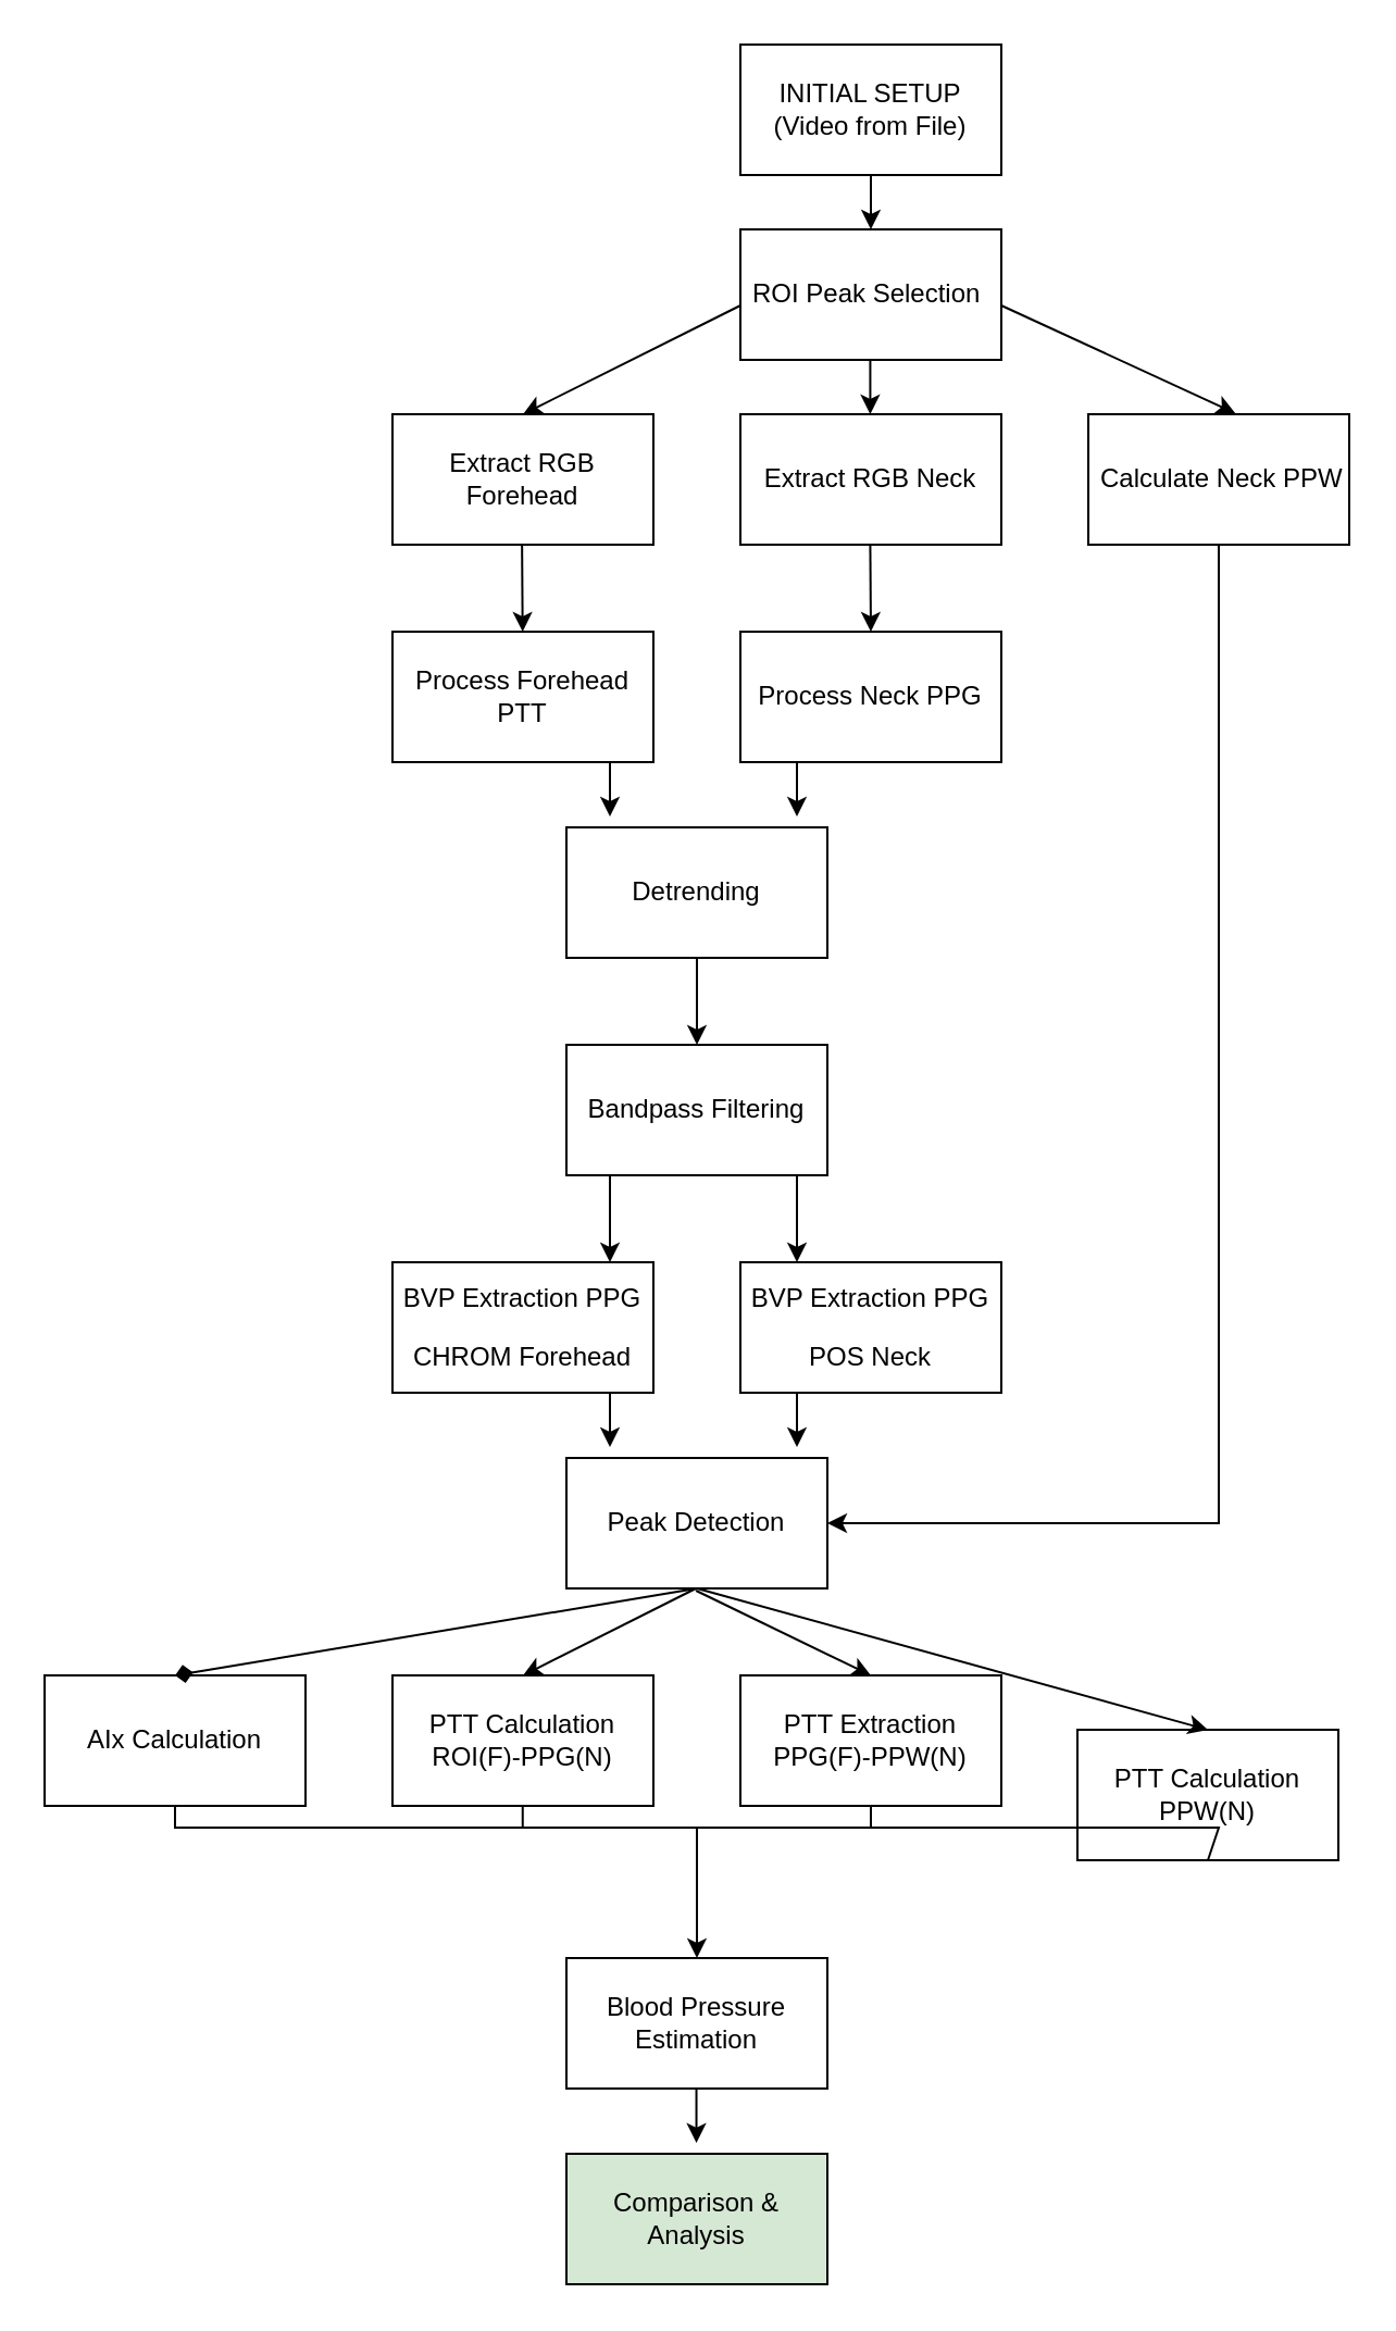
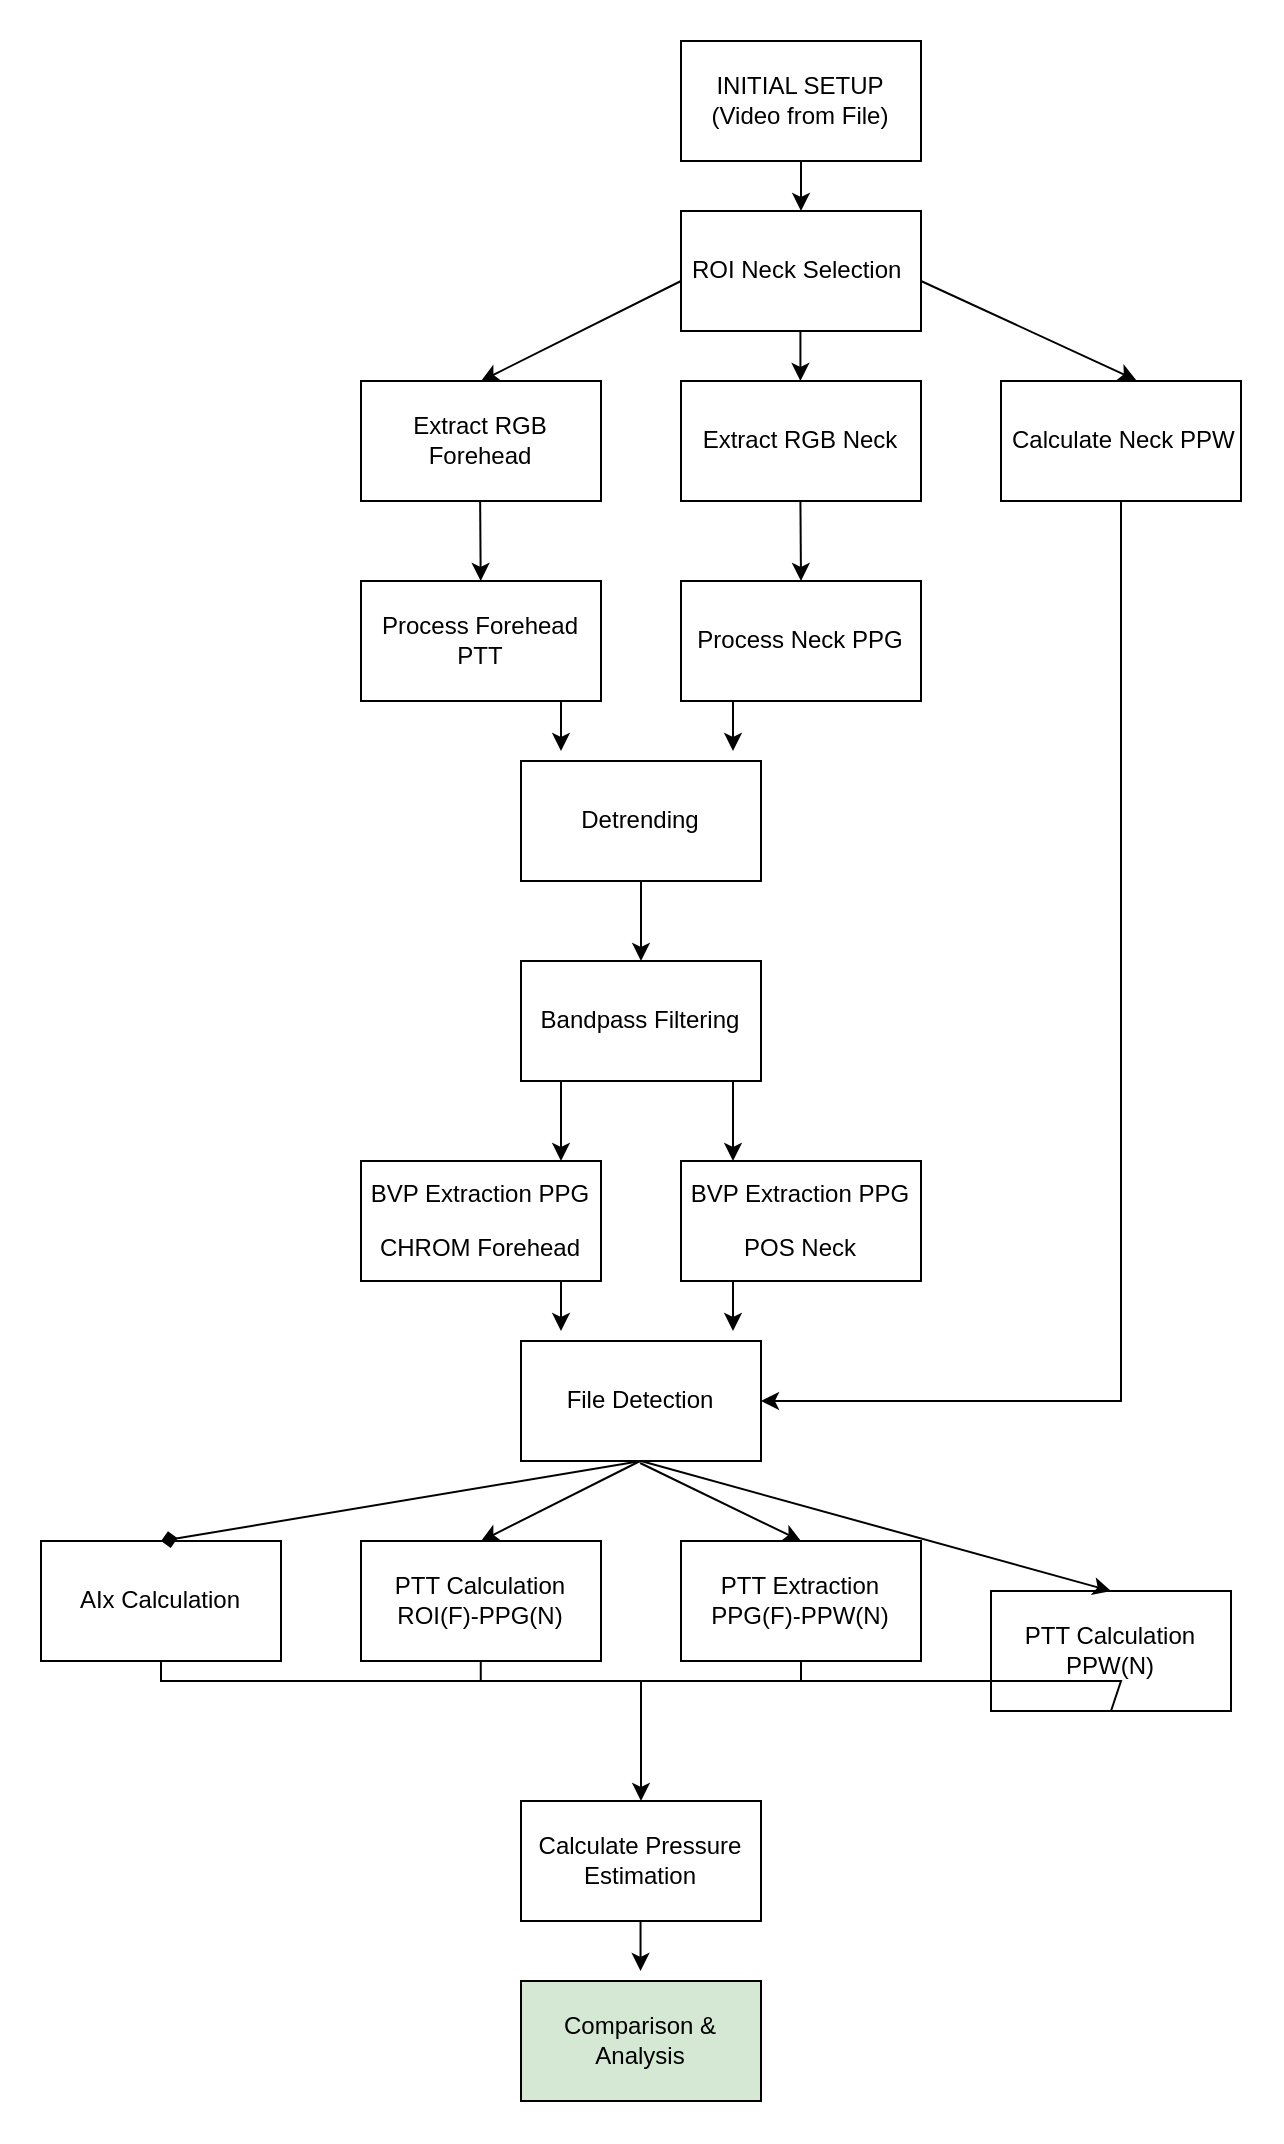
- <mxCell id="3" value="ROI Peak&amp;nbsp;&lt;span style=&quot;background-color: transparent; color: light-dark(rgb(0, 0, 0), rgb(255, 255, 255));&quot;&gt;Selection&amp;nbsp;&lt;/span&gt;" style="rounded=0;whiteSpace=wrap;html=1;" vertex="1" parent="1"><mxGeometry x="340" y="105" width="120" height="60" as="geometry" /></mxCell>
+ <mxCell id="3" value="ROI Neck&amp;nbsp;&lt;span style=&quot;background-color: transparent; color: light-dark(rgb(0, 0, 0), rgb(255, 255, 255));&quot;&gt;Selection&amp;nbsp;&lt;/span&gt;" style="rounded=0;whiteSpace=wrap;html=1;" vertex="1" parent="1"><mxGeometry x="340" y="105" width="120" height="60" as="geometry" /></mxCell>
- <mxCell id="11" value="Peak Detection" style="rounded=0;whiteSpace=wrap;html=1;" vertex="1" parent="1"><mxGeometry x="260" y="670" width="120" height="60" as="geometry" /></mxCell>
+ <mxCell id="11" value="File Detection" style="rounded=0;whiteSpace=wrap;html=1;" vertex="1" parent="1"><mxGeometry x="260" y="670" width="120" height="60" as="geometry" /></mxCell>
- <mxCell id="14" value="Blood Pressure Estimation" style="rounded=0;whiteSpace=wrap;html=1;" vertex="1" parent="1"><mxGeometry x="260" y="900" width="120" height="60" as="geometry" /></mxCell>
+ <mxCell id="14" value="Calculate Pressure Estimation" style="rounded=0;whiteSpace=wrap;html=1;" vertex="1" parent="1"><mxGeometry x="260" y="900" width="120" height="60" as="geometry" /></mxCell>
